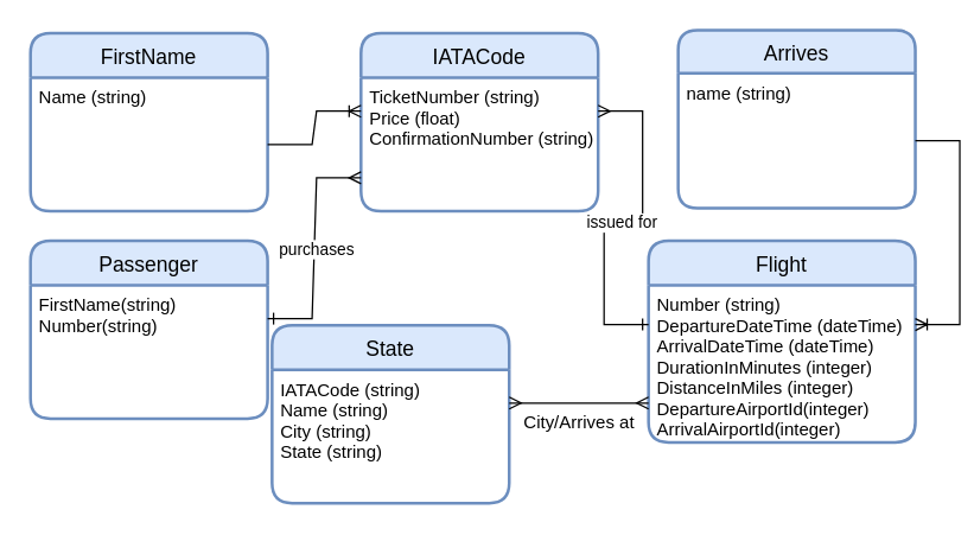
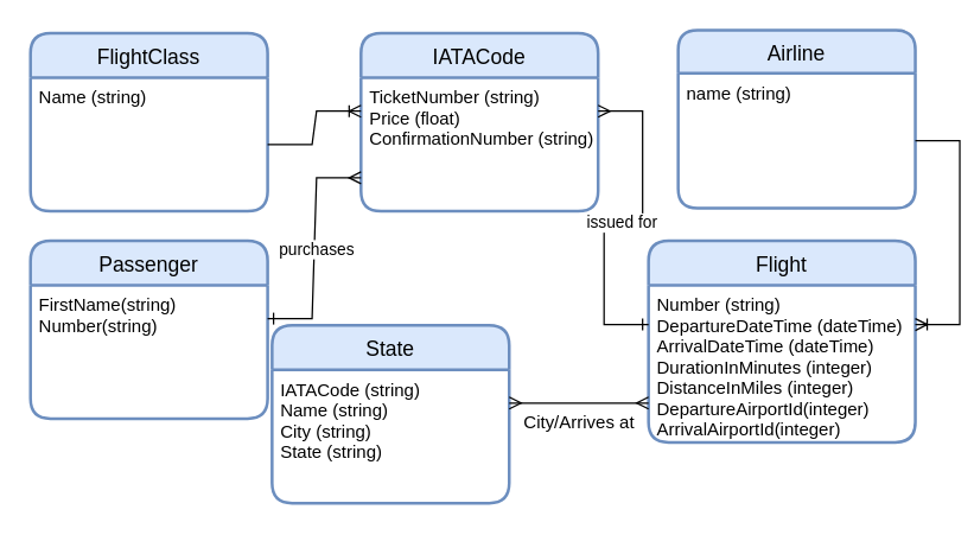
- <mxCell id="16" value="Arrives" style="swimlane;childLayout=stackLayout;horizontal=1;startSize=29;horizontalStack=0;rounded=1;fontSize=14;fontStyle=0;strokeWidth=2;resizeParent=0;resizeLast=1;shadow=0;dashed=0;align=center;fillColor=#dae8fc;strokeColor=#6c8ebf;" vertex="1" parent="1"><mxGeometry x="457" y="20" width="160" height="120" as="geometry" /></mxCell>
+ <mxCell id="16" value="Airline" style="swimlane;childLayout=stackLayout;horizontal=1;startSize=29;horizontalStack=0;rounded=1;fontSize=14;fontStyle=0;strokeWidth=2;resizeParent=0;resizeLast=1;shadow=0;dashed=0;align=center;fillColor=#dae8fc;strokeColor=#6c8ebf;" vertex="1" parent="1"><mxGeometry x="457" y="20" width="160" height="120" as="geometry" /></mxCell>
- <mxCell id="18" value="FirstName" style="swimlane;childLayout=stackLayout;horizontal=1;startSize=30;horizontalStack=0;rounded=1;fontSize=14;fontStyle=0;strokeWidth=2;resizeParent=0;resizeLast=1;shadow=0;dashed=0;align=center;fillColor=#dae8fc;strokeColor=#6c8ebf;" vertex="1" parent="1"><mxGeometry x="20" y="22" width="160" height="120" as="geometry" /></mxCell>
+ <mxCell id="18" value="FlightClass" style="swimlane;childLayout=stackLayout;horizontal=1;startSize=30;horizontalStack=0;rounded=1;fontSize=14;fontStyle=0;strokeWidth=2;resizeParent=0;resizeLast=1;shadow=0;dashed=0;align=center;fillColor=#dae8fc;strokeColor=#6c8ebf;" vertex="1" parent="1"><mxGeometry x="20" y="22" width="160" height="120" as="geometry" /></mxCell>
